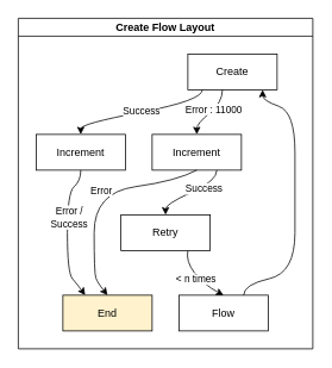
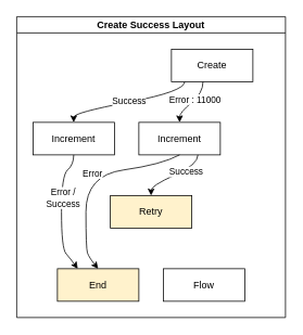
- <mxCell id="2" value="Create Flow Layout" style="swimlane;startSize=20;horizontal=1;childLayout=flowLayout;flowOrientation=north;resizable=0;interRankCellSpacing=50;containerType=tree;" vertex="1" parent="1"><mxGeometry x="20" y="20" width="330" height="370" as="geometry" /></mxCell>
+ <mxCell id="2" value="Create Success Layout" style="swimlane;startSize=20;horizontal=1;childLayout=flowLayout;flowOrientation=north;resizable=0;interRankCellSpacing=50;containerType=tree;" vertex="1" parent="1"><mxGeometry x="20" y="20" width="330" height="370" as="geometry" /></mxCell>
- <mxCell id="19" value="Retry" style="whiteSpace=wrap;html=1;" vertex="1" parent="2"><mxGeometry x="115" y="220" width="100" height="40" as="geometry" /></mxCell>
+ <mxCell id="19" value="Retry" style="whiteSpace=wrap;html=1;fillColor=#fff2cc;" vertex="1" parent="2"><mxGeometry x="115" y="220" width="100" height="40" as="geometry" /></mxCell>
- <mxCell id="5" value="" style="html=1;curved=1;noEdgeStyle=1;orthogonal=1;" edge="1" parent="2" source="3" target="4"><mxGeometry relative="1" as="geometry"><Array as="points"><mxPoint x="252.5" y="298" /><mxPoint x="310" y="285" /><mxPoint x="310" y="195" /><mxPoint x="310" y="195" /><mxPoint x="310" y="105" /><mxPoint x="273.75" y="92" /></Array></mxGeometry></mxCell>
- <mxCell id="17" style="edgeStyle=orthogonalEdgeStyle;curved=1;html=1;exitX=0.75;exitY=1;exitDx=0;exitDy=0;entryX=0.5;entryY=0;entryDx=0;entryDy=0;noEdgeStyle=1;orthogonal=1;" edge="1" parent="2" source="19" target="3"><mxGeometry relative="1" as="geometry"><mxPoint x="270" y="160" as="targetPoint" /><Array as="points"><mxPoint x="187.5" y="272" /><mxPoint x="207.5" y="298" /></Array></mxGeometry></mxCell>
- <mxCell id="18" value="&amp;lt; n times" style="edgeLabel;html=1;align=center;verticalAlign=middle;resizable=0;points=[];" vertex="1" connectable="0" parent="17"><mxGeometry x="-0.035" y="-3" relative="1" as="geometry"><mxPoint as="offset" /></mxGeometry></mxCell>
